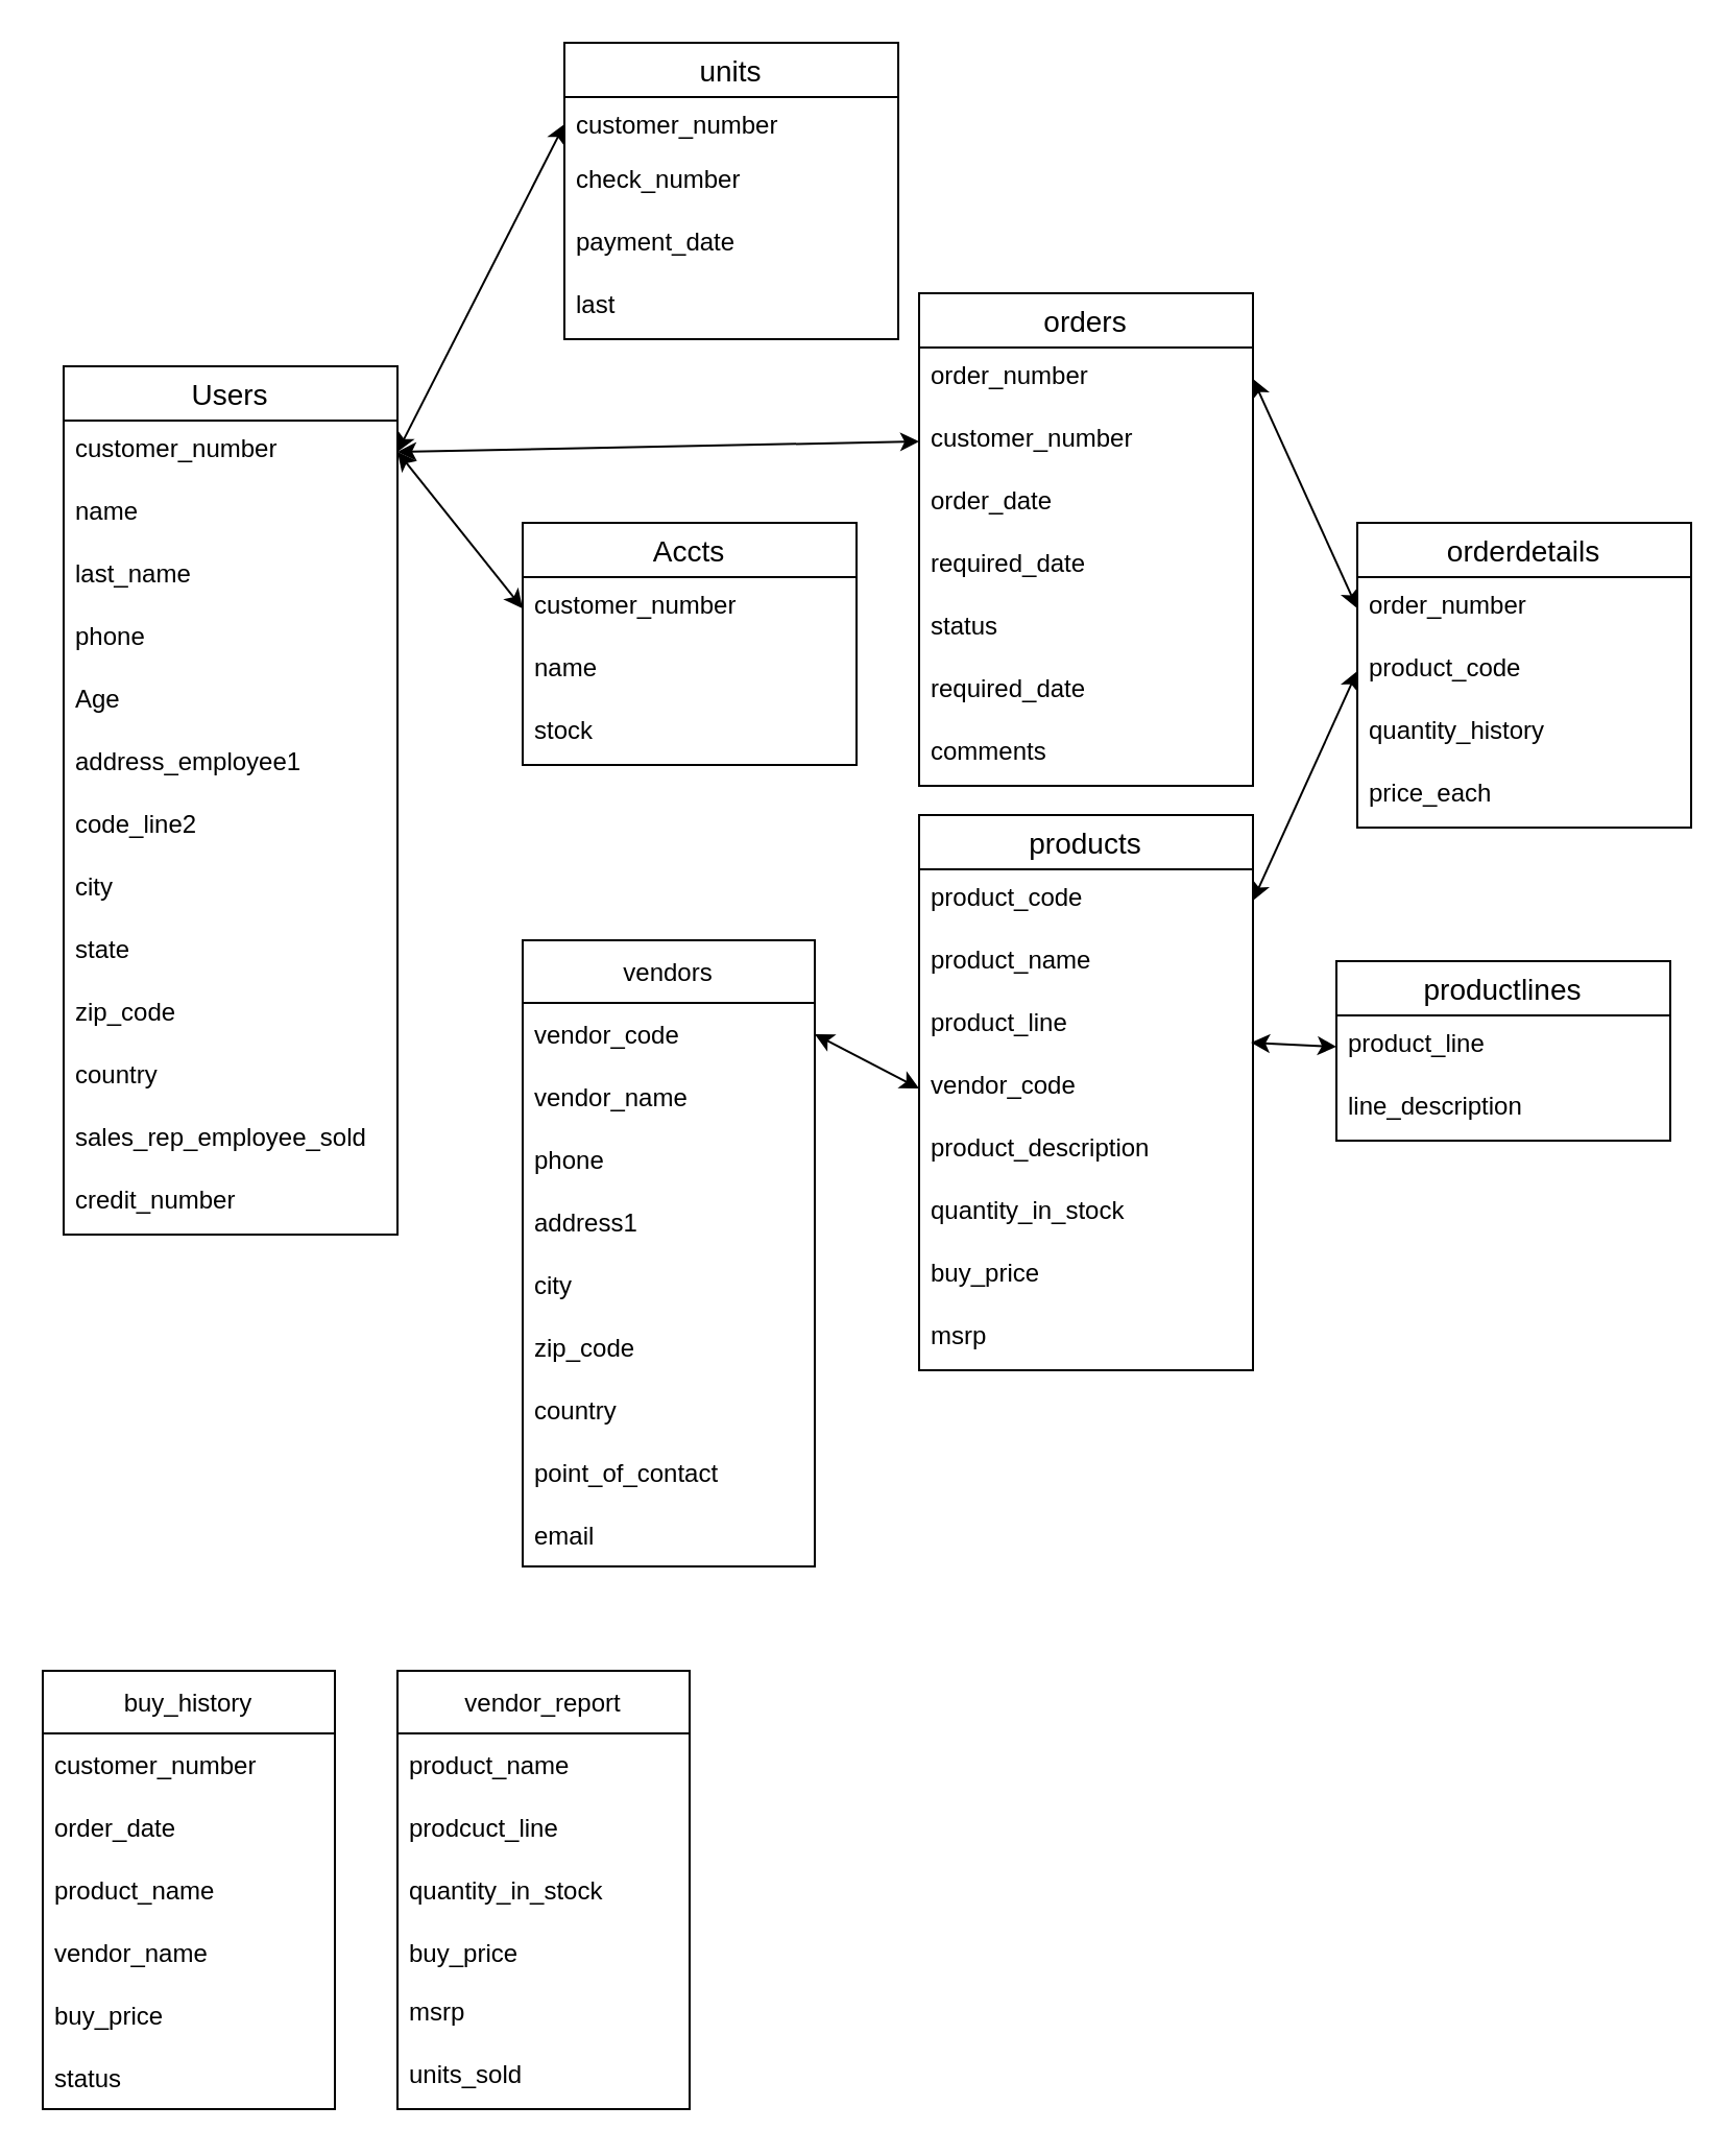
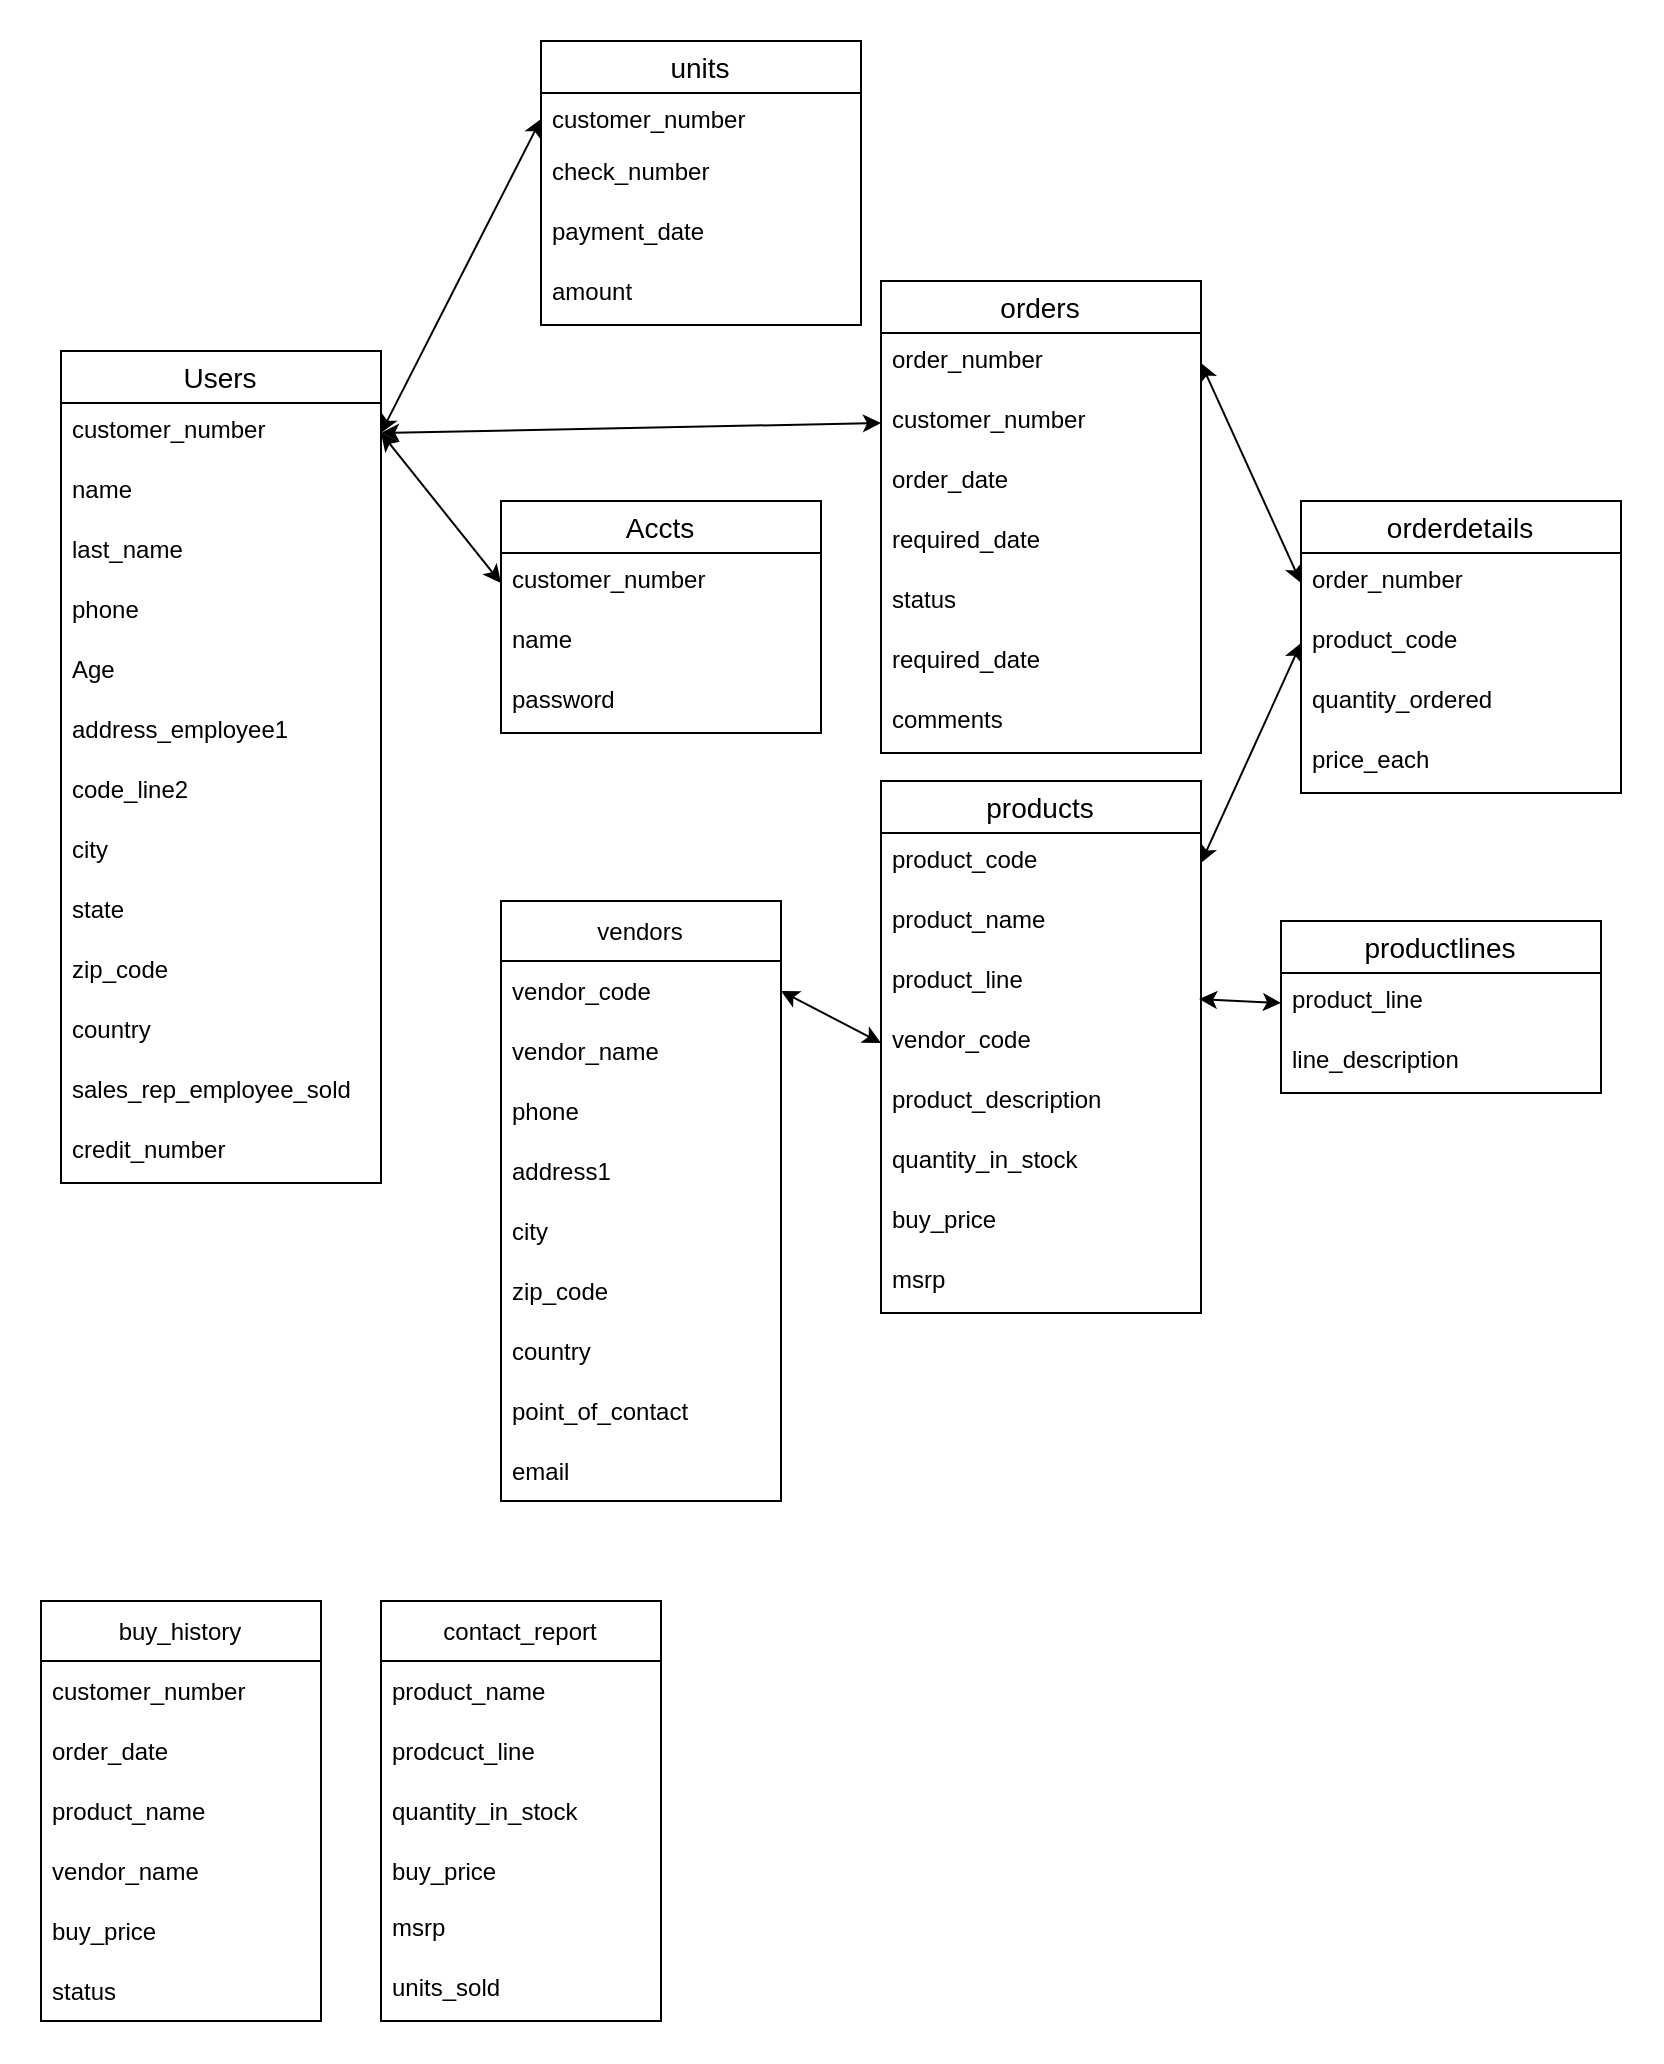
- <mxCell id="49" value="last" style="text;strokeColor=none;fillColor=none;spacingLeft=4;spacingRight=4;overflow=hidden;rotatable=0;points=[[0,0.5],[1,0.5]];portConstraint=eastwest;fontSize=12;" parent="45" vertex="1"><mxGeometry y="112" width="160" height="30" as="geometry" /></mxCell>
+ <mxCell id="49" value="amount" style="text;strokeColor=none;fillColor=none;spacingLeft=4;spacingRight=4;overflow=hidden;rotatable=0;points=[[0,0.5],[1,0.5]];portConstraint=eastwest;fontSize=12;" parent="45" vertex="1"><mxGeometry y="112" width="160" height="30" as="geometry" /></mxCell>
- <mxCell id="19" value="stock" style="text;strokeColor=none;fillColor=none;spacingLeft=4;spacingRight=4;overflow=hidden;rotatable=0;points=[[0,0.5],[1,0.5]];portConstraint=eastwest;fontSize=12;" parent="16" vertex="1"><mxGeometry y="86" width="160" height="30" as="geometry" /></mxCell>
+ <mxCell id="19" value="password" style="text;strokeColor=none;fillColor=none;spacingLeft=4;spacingRight=4;overflow=hidden;rotatable=0;points=[[0,0.5],[1,0.5]];portConstraint=eastwest;fontSize=12;" parent="16" vertex="1"><mxGeometry y="86" width="160" height="30" as="geometry" /></mxCell>
- <mxCell id="43" value="quantity_history" style="text;strokeColor=none;fillColor=none;spacingLeft=4;spacingRight=4;overflow=hidden;rotatable=0;points=[[0,0.5],[1,0.5]];portConstraint=eastwest;fontSize=12;" parent="40" vertex="1"><mxGeometry y="86" width="160" height="30" as="geometry" /></mxCell>
+ <mxCell id="43" value="quantity_ordered" style="text;strokeColor=none;fillColor=none;spacingLeft=4;spacingRight=4;overflow=hidden;rotatable=0;points=[[0,0.5],[1,0.5]];portConstraint=eastwest;fontSize=12;" parent="40" vertex="1"><mxGeometry y="86" width="160" height="30" as="geometry" /></mxCell>
- <mxCell id="74" value="vendor_report" style="swimlane;fontStyle=0;childLayout=stackLayout;horizontal=1;startSize=30;horizontalStack=0;resizeParent=1;resizeParentMax=0;resizeLast=0;collapsible=1;marginBottom=0;" vertex="1" parent="1"><mxGeometry x="190" y="800" width="140" height="210" as="geometry" /></mxCell>
+ <mxCell id="74" value="contact_report" style="swimlane;fontStyle=0;childLayout=stackLayout;horizontal=1;startSize=30;horizontalStack=0;resizeParent=1;resizeParentMax=0;resizeLast=0;collapsible=1;marginBottom=0;" vertex="1" parent="1"><mxGeometry x="190" y="800" width="140" height="210" as="geometry" /></mxCell>
